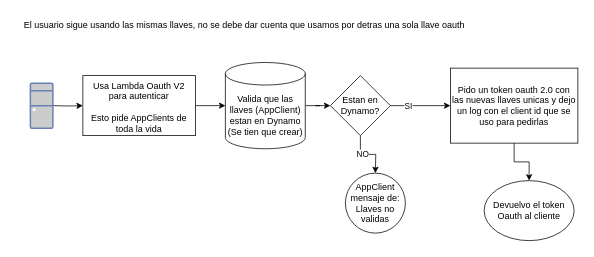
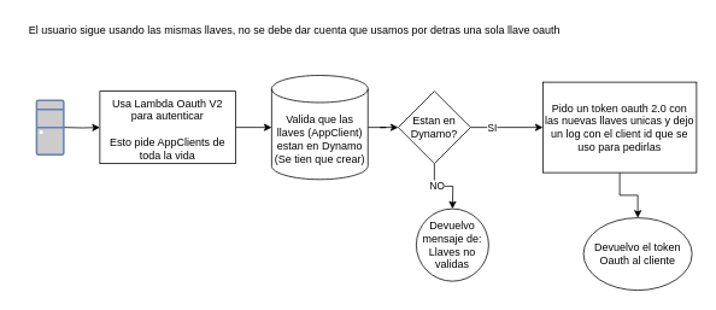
- <mxCell id="16" value="AppClient mensaje de: Llaves no validas" style="ellipse;whiteSpace=wrap;html=1;aspect=fixed;" vertex="1" parent="1"><mxGeometry x="460" y="230" width="80" height="80" as="geometry" /></mxCell>
+ <mxCell id="16" value="Devuelvo mensaje de: Llaves no validas" style="ellipse;whiteSpace=wrap;html=1;aspect=fixed;" vertex="1" parent="1"><mxGeometry x="460" y="230" width="80" height="80" as="geometry" /></mxCell>
